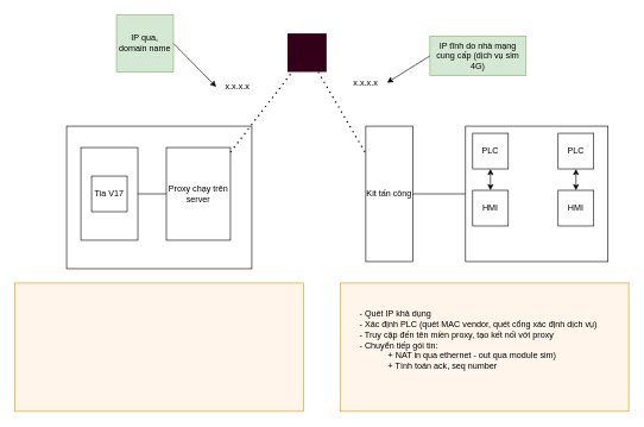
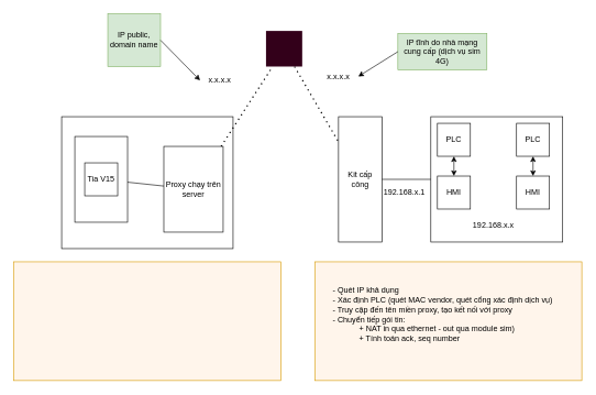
- <mxCell id="23" value="IP qua, domain name" style="whiteSpace=wrap;html=1;aspect=fixed;fillColor=#d5e8d4;strokeColor=#82b366;" vertex="1" parent="1"><mxGeometry x="163" y="20" width="80" height="80" as="geometry" /></mxCell>
+ <mxCell id="23" value="IP public, domain name" style="whiteSpace=wrap;html=1;aspect=fixed;fillColor=#d5e8d4;strokeColor=#82b366;" vertex="1" parent="1"><mxGeometry x="163" y="20" width="80" height="80" as="geometry" /></mxCell>
- <mxCell id="19" value="Tia V17" style="whiteSpace=wrap;html=1;aspect=fixed;" vertex="1" parent="1"><mxGeometry x="128" y="246" width="50" height="50" as="geometry" /></mxCell>
+ <mxCell id="19" value="Tia V15" style="whiteSpace=wrap;html=1;aspect=fixed;" vertex="1" parent="1"><mxGeometry x="128" y="246" width="50" height="50" as="geometry" /></mxCell>
- <mxCell id="4" value="Proxy chạy trên server" style="rounded=0;whiteSpace=wrap;html=1;" vertex="1" parent="1"><mxGeometry x="233" y="206" width="90" height="130" as="geometry" /></mxCell>
+ <mxCell id="4" value="Proxy chạy trên server" style="rounded=0;whiteSpace=wrap;html=1;" vertex="1" parent="1"><mxGeometry x="248" y="221" width="90" height="130" as="geometry" /></mxCell>
- <mxCell id="6" value="Kit tấn công" style="rounded=0;whiteSpace=wrap;html=1;" vertex="1" parent="1"><mxGeometry x="513" y="176" width="66" height="190" as="geometry" /></mxCell>
+ <mxCell id="6" value="Kit cấp công" style="rounded=0;whiteSpace=wrap;html=1;" vertex="1" parent="1"><mxGeometry x="513" y="176" width="66" height="190" as="geometry" /></mxCell>
+ <mxCell id="18" value="192.168.x.1" style="text;html=1;align=center;verticalAlign=middle;whiteSpace=wrap;rounded=0;" vertex="1" parent="1"><mxGeometry x="583" y="276" width="60" height="30" as="geometry" /></mxCell>
+ <mxCell id="16" value="192.168.x.x" style="text;html=1;align=center;verticalAlign=middle;whiteSpace=wrap;rounded=0;" vertex="1" parent="1"><mxGeometry x="718" y="326" width="60" height="30" as="geometry" /></mxCell>
